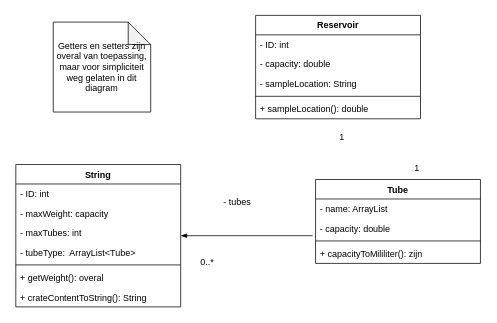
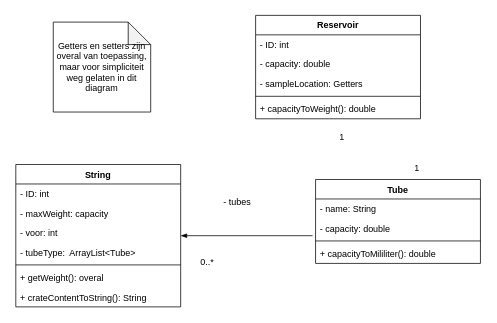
- <mxCell id="5" value="- sampleLocation: String" style="text;strokeColor=none;fillColor=none;align=left;verticalAlign=top;spacingLeft=4;spacingRight=4;overflow=hidden;rotatable=0;points=[[0,0.5],[1,0.5]];portConstraint=eastwest;" vertex="1" parent="2"><mxGeometry y="78" width="220" height="26" as="geometry" /></mxCell>
+ <mxCell id="5" value="- sampleLocation: Getters" style="text;strokeColor=none;fillColor=none;align=left;verticalAlign=top;spacingLeft=4;spacingRight=4;overflow=hidden;rotatable=0;points=[[0,0.5],[1,0.5]];portConstraint=eastwest;" vertex="1" parent="2"><mxGeometry y="78" width="220" height="26" as="geometry" /></mxCell>
- <mxCell id="7" value="+ sampleLocation(): double" style="text;strokeColor=none;fillColor=none;align=left;verticalAlign=top;spacingLeft=4;spacingRight=4;overflow=hidden;rotatable=0;points=[[0,0.5],[1,0.5]];portConstraint=eastwest;" vertex="1" parent="2"><mxGeometry y="112" width="220" height="26" as="geometry" /></mxCell>
+ <mxCell id="7" value="+ capacityToWeight(): double" style="text;strokeColor=none;fillColor=none;align=left;verticalAlign=top;spacingLeft=4;spacingRight=4;overflow=hidden;rotatable=0;points=[[0,0.5],[1,0.5]];portConstraint=eastwest;" vertex="1" parent="2"><mxGeometry y="112" width="220" height="26" as="geometry" /></mxCell>
- <mxCell id="9" value="- name: ArrayList" style="text;strokeColor=none;fillColor=none;align=left;verticalAlign=top;spacingLeft=4;spacingRight=4;overflow=hidden;rotatable=0;points=[[0,0.5],[1,0.5]];portConstraint=eastwest;" vertex="1" parent="8"><mxGeometry y="26" width="220" height="26" as="geometry" /></mxCell>
+ <mxCell id="9" value="- name: String" style="text;strokeColor=none;fillColor=none;align=left;verticalAlign=top;spacingLeft=4;spacingRight=4;overflow=hidden;rotatable=0;points=[[0,0.5],[1,0.5]];portConstraint=eastwest;" vertex="1" parent="8"><mxGeometry y="26" width="220" height="26" as="geometry" /></mxCell>
- <mxCell id="18" value="- maxTubes: int" style="text;strokeColor=none;fillColor=none;align=left;verticalAlign=top;spacingLeft=4;spacingRight=4;overflow=hidden;rotatable=0;points=[[0,0.5],[1,0.5]];portConstraint=eastwest;" vertex="1" parent="15"><mxGeometry y="78" width="220" height="26" as="geometry" /></mxCell>
+ <mxCell id="18" value="- voor: int" style="text;strokeColor=none;fillColor=none;align=left;verticalAlign=top;spacingLeft=4;spacingRight=4;overflow=hidden;rotatable=0;points=[[0,0.5],[1,0.5]];portConstraint=eastwest;" vertex="1" parent="15"><mxGeometry y="78" width="220" height="26" as="geometry" /></mxCell>
- <mxCell id="12" value="+ capacityToMililiter(): zijn" style="text;strokeColor=none;fillColor=none;align=left;verticalAlign=top;spacingLeft=4;spacingRight=4;overflow=hidden;rotatable=0;points=[[0,0.5],[1,0.5]];portConstraint=eastwest;" vertex="1" parent="8"><mxGeometry y="86" width="220" height="26" as="geometry" /></mxCell>
+ <mxCell id="12" value="+ capacityToMililiter(): double" style="text;strokeColor=none;fillColor=none;align=left;verticalAlign=top;spacingLeft=4;spacingRight=4;overflow=hidden;rotatable=0;points=[[0,0.5],[1,0.5]];portConstraint=eastwest;" vertex="1" parent="8"><mxGeometry y="86" width="220" height="26" as="geometry" /></mxCell>
